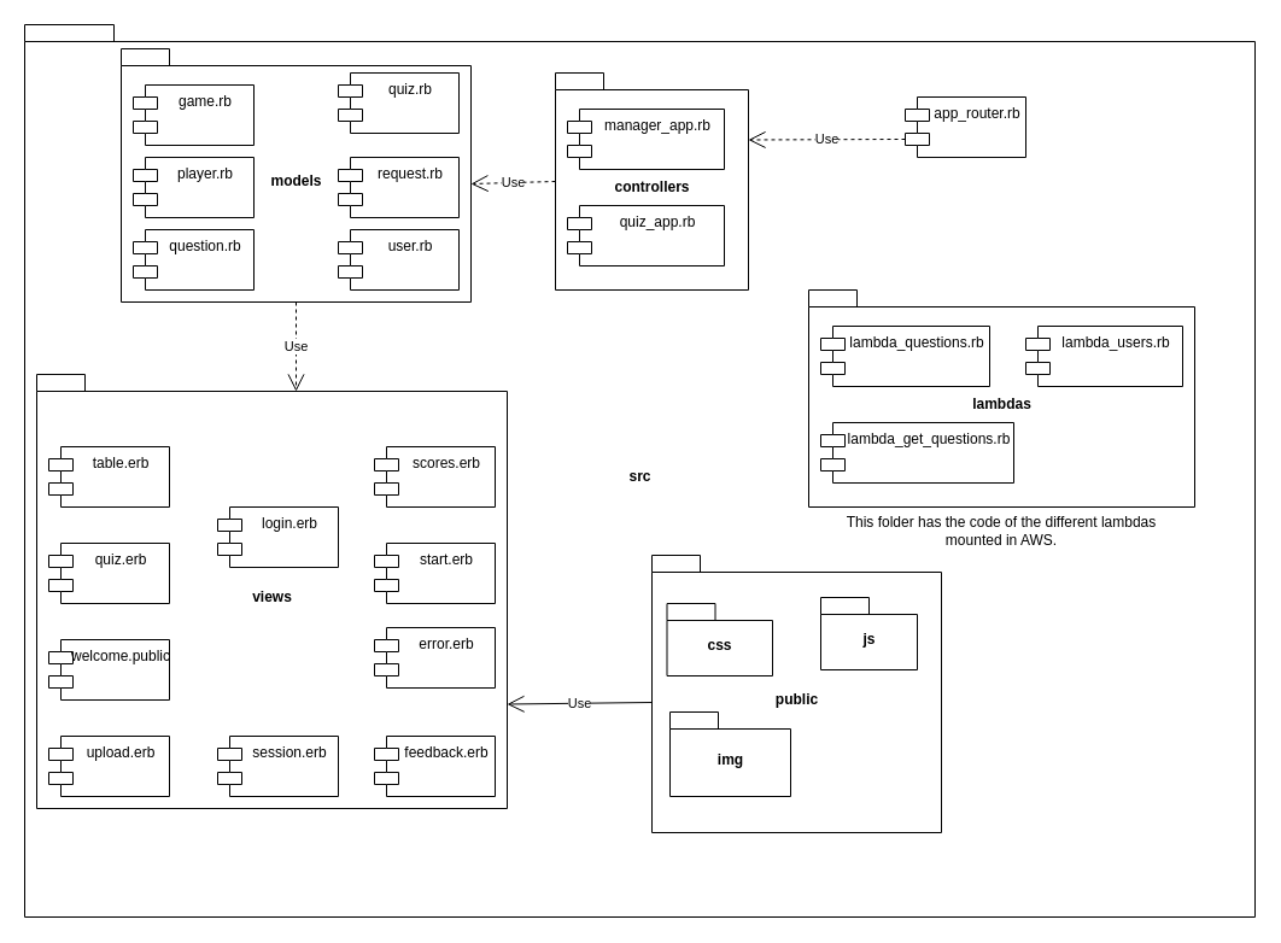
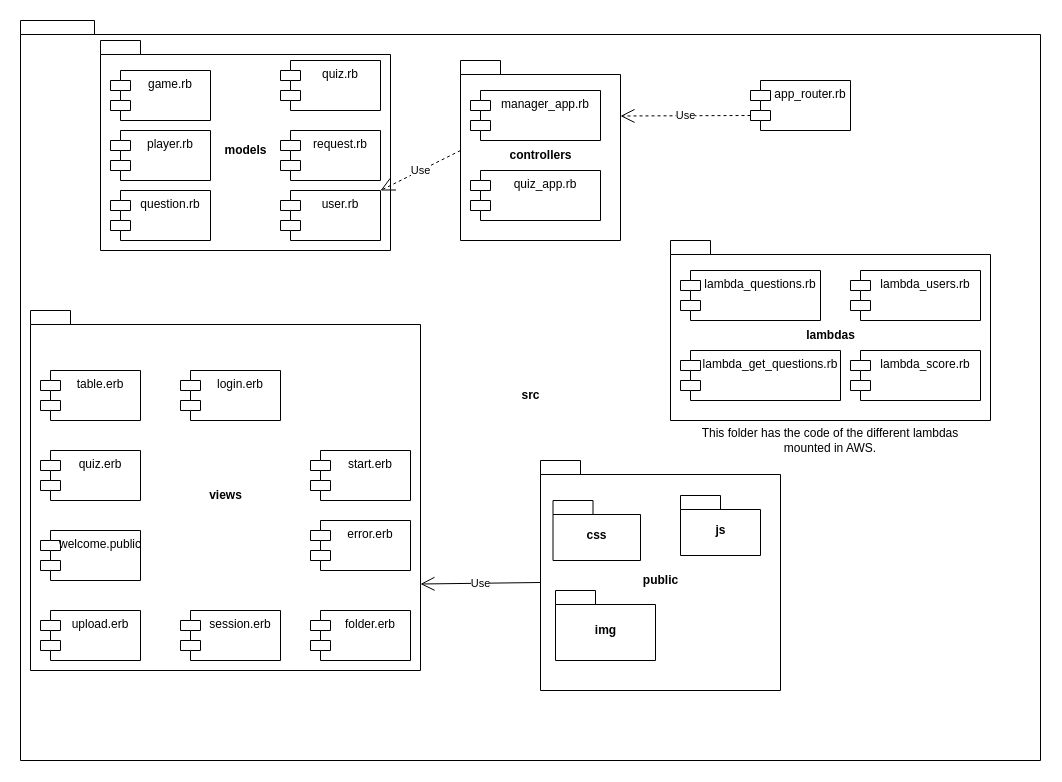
- <mxCell id="34" value="Use" style="endArrow=open;endSize=12;dashed=1;html=1;entryX=0;entryY=0;entryDx=290;entryDy=112;entryPerimeter=0;exitX=0;exitY=0.5;exitDx=0;exitDy=0;exitPerimeter=0;" edge="1" parent="1" source="31" target="4"><mxGeometry width="160" relative="1" as="geometry"><mxPoint x="40" y="200" as="sourcePoint" /><mxPoint x="200" y="200" as="targetPoint" /></mxGeometry></mxCell>
+ <mxCell id="34" value="Use" style="endArrow=open;endSize=12;dashed=1;html=1;exitX=0;exitY=0.5;exitDx=0;exitDy=0;exitPerimeter=0;" edge="1" parent="1" source="31" target="12"><mxGeometry width="160" relative="1" as="geometry"><mxPoint x="40" y="200" as="sourcePoint" /><mxPoint x="200" y="200" as="targetPoint" /></mxGeometry></mxCell>
- <mxCell id="35" value="Use" style="endArrow=open;endSize=12;dashed=1;html=1;exitX=0.5;exitY=1;exitDx=0;exitDy=0;exitPerimeter=0;entryX=0;entryY=0;entryDx=215;entryDy=14;entryPerimeter=0;" edge="1" parent="1" source="4" target="6"><mxGeometry width="160" relative="1" as="geometry"><mxPoint x="270" y="450" as="sourcePoint" /><mxPoint x="430" y="450" as="targetPoint" /></mxGeometry></mxCell>
+ <mxCell id="16" value="lambda_score.rb" style="shape=module;align=left;spacingLeft=20;align=center;verticalAlign=top;" vertex="1" parent="1"><mxGeometry x="850" y="350" width="130" height="50" as="geometry" /></mxCell>
- <mxCell id="23" value="scores.erb" style="shape=module;align=left;spacingLeft=20;align=center;verticalAlign=top;" vertex="1" parent="1"><mxGeometry x="310" y="370" width="100" height="50" as="geometry" /></mxCell>
- <mxCell id="22" value="login.erb" style="shape=module;align=left;spacingLeft=20;align=center;verticalAlign=top;" vertex="1" parent="1"><mxGeometry x="180" y="420" width="100" height="50" as="geometry" /></mxCell>
+ <mxCell id="22" value="login.erb" style="shape=module;align=left;spacingLeft=20;align=center;verticalAlign=top;" vertex="1" parent="1"><mxGeometry x="180" y="370" width="100" height="50" as="geometry" /></mxCell>
- <mxCell id="29" value="feedback.erb" style="shape=module;align=left;spacingLeft=20;align=center;verticalAlign=top;" vertex="1" parent="1"><mxGeometry x="310" y="610" width="100" height="50" as="geometry" /></mxCell>
+ <mxCell id="29" value="folder.erb" style="shape=module;align=left;spacingLeft=20;align=center;verticalAlign=top;" vertex="1" parent="1"><mxGeometry x="310" y="610" width="100" height="50" as="geometry" /></mxCell>
